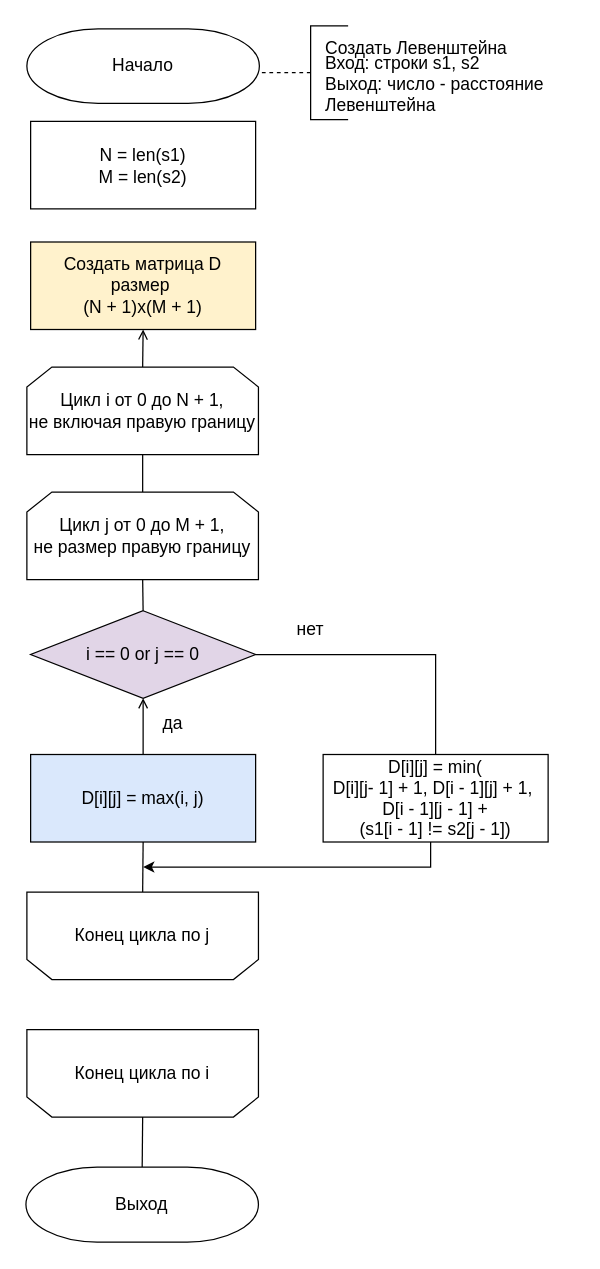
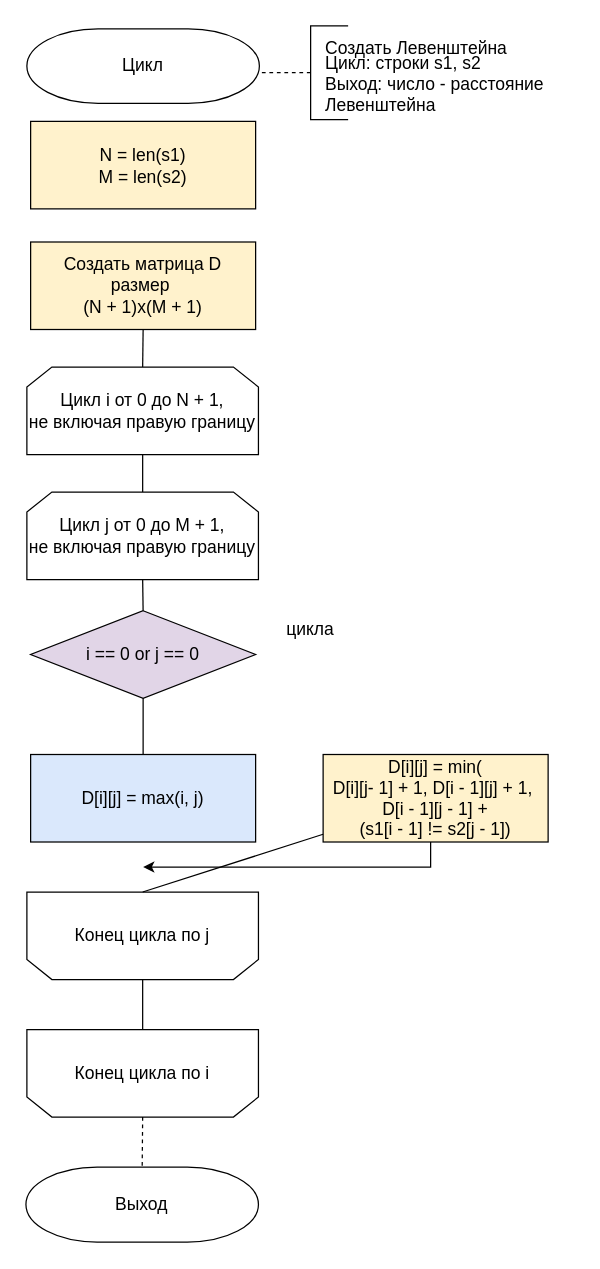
- <mxCell id="12" value="Начало" style="strokeWidth=1;html=1;shape=mxgraph.flowchart.terminator;whiteSpace=wrap;fontSize=14;" parent="1" vertex="1"><mxGeometry x="21" y="22.5" width="186" height="59.5" as="geometry" /></mxCell>
+ <mxCell id="12" value="Цикл" style="strokeWidth=1;html=1;shape=mxgraph.flowchart.terminator;whiteSpace=wrap;fontSize=14;" parent="1" vertex="1"><mxGeometry x="21" y="22.5" width="186" height="59.5" as="geometry" /></mxCell>
- <mxCell id="5" value="Вход: строки s1, s2&lt;br style=&quot;font-size: 14px;&quot;&gt;&lt;div style=&quot;font-size: 14px;&quot;&gt;&lt;span style=&quot;background-color: initial; font-size: 14px;&quot;&gt;Выход: число - расстояние&amp;nbsp;&lt;/span&gt;&lt;/div&gt;&lt;div style=&quot;font-size: 14px;&quot;&gt;&lt;span style=&quot;background-color: initial; font-size: 14px;&quot;&gt;Левенштейна&lt;/span&gt;&lt;span style=&quot;background-color: initial; white-space: pre; font-size: 14px;&quot;&gt;&#09;&lt;span style=&quot;white-space: pre; font-size: 14px;&quot;&gt;&#09;&lt;/span&gt;&lt;/span&gt;&lt;/div&gt;&lt;span style=&quot;white-space: pre; font-size: 14px;&quot;&gt;&lt;/span&gt;" style="text;html=1;align=left;verticalAlign=middle;resizable=0;points=[];autosize=1;strokeColor=none;fillColor=none;fontSize=14;" parent="1" vertex="1"><mxGeometry x="258" y="36.5" width="200" height="60" as="geometry" /></mxCell>
+ <mxCell id="5" value="Цикл: строки s1, s2&lt;br style=&quot;font-size: 14px;&quot;&gt;&lt;div style=&quot;font-size: 14px;&quot;&gt;&lt;span style=&quot;background-color: initial; font-size: 14px;&quot;&gt;Выход: число - расстояние&amp;nbsp;&lt;/span&gt;&lt;/div&gt;&lt;div style=&quot;font-size: 14px;&quot;&gt;&lt;span style=&quot;background-color: initial; font-size: 14px;&quot;&gt;Левенштейна&lt;/span&gt;&lt;span style=&quot;background-color: initial; white-space: pre; font-size: 14px;&quot;&gt;&#09;&lt;span style=&quot;white-space: pre; font-size: 14px;&quot;&gt;&#09;&lt;/span&gt;&lt;/span&gt;&lt;/div&gt;&lt;span style=&quot;white-space: pre; font-size: 14px;&quot;&gt;&lt;/span&gt;" style="text;html=1;align=left;verticalAlign=middle;resizable=0;points=[];autosize=1;strokeColor=none;fillColor=none;fontSize=14;" parent="1" vertex="1"><mxGeometry x="258" y="36.5" width="200" height="60" as="geometry" /></mxCell>
- <mxCell id="10" value="N = len(s1)&lt;br style=&quot;border-color: var(--border-color); font-size: 14px;&quot;&gt;M = len(s2)" style="rounded=0;whiteSpace=wrap;html=1;fontSize=14;" parent="1" vertex="1"><mxGeometry x="24" y="96.5" width="180" height="70" as="geometry" /></mxCell>
+ <mxCell id="10" value="N = len(s1)&lt;br style=&quot;border-color: var(--border-color); font-size: 14px;&quot;&gt;M = len(s2)" style="rounded=0;whiteSpace=wrap;html=1;fontSize=14;fillColor=#fff2cc;" parent="1" vertex="1"><mxGeometry x="24" y="96.5" width="180" height="70" as="geometry" /></mxCell>
- <mxCell id="19" value="" style="endArrow=open;html=1;rounded=0;entryX=0.5;entryY=1;entryDx=0;entryDy=0;exitX=0.5;exitY=0;exitDx=0;exitDy=0;" parent="1" source="15" target="9" edge="1"><mxGeometry width="50" height="50" relative="1" as="geometry"><mxPoint x="238" y="433" as="sourcePoint" /><mxPoint x="288" y="383" as="targetPoint" /></mxGeometry></mxCell>
+ <mxCell id="19" value="" style="endArrow=none;html=1;rounded=0;entryX=0.5;entryY=1;entryDx=0;entryDy=0;exitX=0.5;exitY=0;exitDx=0;exitDy=0;" parent="1" source="15" target="9" edge="1"><mxGeometry width="50" height="50" relative="1" as="geometry"><mxPoint x="238" y="433" as="sourcePoint" /><mxPoint x="288" y="383" as="targetPoint" /></mxGeometry></mxCell>
- <mxCell id="16" value="&lt;font style=&quot;font-size: 14px;&quot;&gt;Цикл j от 0 до M + 1,&lt;br style=&quot;border-color: var(--border-color);&quot;&gt;не размер правую границу&lt;br&gt;&lt;/font&gt;" style="shape=loopLimit;whiteSpace=wrap;html=1;" parent="1" vertex="1"><mxGeometry x="21" y="393" width="185.25" height="70" as="geometry" /></mxCell>
+ <mxCell id="16" value="&lt;font style=&quot;font-size: 14px;&quot;&gt;Цикл j от 0 до M + 1,&lt;br style=&quot;border-color: var(--border-color);&quot;&gt;не включая правую границу&lt;br&gt;&lt;/font&gt;" style="shape=loopLimit;whiteSpace=wrap;html=1;" parent="1" vertex="1"><mxGeometry x="21" y="393" width="185.25" height="70" as="geometry" /></mxCell>
- <mxCell id="14" value="нет" style="text;html=1;strokeColor=none;fillColor=none;align=center;verticalAlign=middle;whiteSpace=wrap;rounded=0;fontSize=14;" parent="1" vertex="1"><mxGeometry x="218" y="488" width="60" height="30" as="geometry" /></mxCell>
+ <mxCell id="14" value="цикла" style="text;html=1;strokeColor=none;fillColor=none;align=center;verticalAlign=middle;whiteSpace=wrap;rounded=0;fontSize=14;" parent="1" vertex="1"><mxGeometry x="218" y="488" width="60" height="30" as="geometry" /></mxCell>
- <mxCell id="26" value="" style="endArrow=none;html=1;rounded=0;entryX=1;entryY=0.5;entryDx=0;entryDy=0;exitX=0.5;exitY=0;exitDx=0;exitDy=0;" parent="1" source="7" target="11" edge="1"><mxGeometry width="50" height="50" relative="1" as="geometry"><mxPoint x="38" y="803" as="sourcePoint" /><mxPoint x="88" y="753" as="targetPoint" /><Array as="points"><mxPoint x="348" y="523" /></Array></mxGeometry></mxCell>
- <mxCell id="24" value="" style="endArrow=open;html=1;rounded=0;entryX=0.5;entryY=1;entryDx=0;entryDy=0;exitX=0.5;exitY=0;exitDx=0;exitDy=0;" parent="1" source="8" target="11" edge="1"><mxGeometry width="50" height="50" relative="1" as="geometry"><mxPoint x="38" y="803" as="sourcePoint" /><mxPoint x="88" y="753" as="targetPoint" /></mxGeometry></mxCell>
+ <mxCell id="24" value="" style="endArrow=none;html=1;rounded=0;entryX=0.5;entryY=1;entryDx=0;entryDy=0;exitX=0.5;exitY=0;exitDx=0;exitDy=0;" parent="1" source="8" target="11" edge="1"><mxGeometry width="50" height="50" relative="1" as="geometry"><mxPoint x="38" y="803" as="sourcePoint" /><mxPoint x="88" y="753" as="targetPoint" /></mxGeometry></mxCell>
- <mxCell id="13" value="да" style="text;html=1;strokeColor=none;fillColor=none;align=center;verticalAlign=middle;whiteSpace=wrap;rounded=0;fontSize=14;" parent="1" vertex="1"><mxGeometry x="108" y="563" width="60" height="30" as="geometry" /></mxCell>
- <mxCell id="7" value="&lt;font style=&quot;font-size: 14px;&quot;&gt;D[i][j] = min(&lt;br style=&quot;font-size: 14px;&quot;&gt;D[i][j- 1] + 1, D[i - 1][j] + 1,&amp;nbsp;&lt;br style=&quot;font-size: 14px;&quot;&gt;D[i - 1][j - 1] + &lt;br&gt;(s1[i - 1] != s2[j - 1])&lt;/font&gt;" style="rounded=0;whiteSpace=wrap;html=1;fontSize=14;" parent="1" vertex="1"><mxGeometry x="258" y="603" width="180" height="70" as="geometry" /></mxCell>
+ <mxCell id="7" value="&lt;font style=&quot;font-size: 14px;&quot;&gt;D[i][j] = min(&lt;br style=&quot;font-size: 14px;&quot;&gt;D[i][j- 1] + 1, D[i - 1][j] + 1,&amp;nbsp;&lt;br style=&quot;font-size: 14px;&quot;&gt;D[i - 1][j - 1] + &lt;br&gt;(s1[i - 1] != s2[j - 1])&lt;/font&gt;" style="rounded=0;whiteSpace=wrap;html=1;fontSize=14;fillColor=#fff2cc;" parent="1" vertex="1"><mxGeometry x="258" y="603" width="180" height="70" as="geometry" /></mxCell>
- <mxCell id="25" value="" style="endArrow=none;html=1;rounded=0;entryX=0.5;entryY=1;entryDx=0;entryDy=0;exitX=0.5;exitY=1;exitDx=0;exitDy=0;" parent="1" source="18" target="8" edge="1"><mxGeometry width="50" height="50" relative="1" as="geometry"><mxPoint x="38" y="803" as="sourcePoint" /><mxPoint x="88" y="753" as="targetPoint" /></mxGeometry></mxCell>
+ <mxCell id="25" value="" style="endArrow=none;html=1;rounded=0;exitX=0.5;exitY=1;exitDx=0;exitDy=0;" parent="1" source="18" target="7" edge="1"><mxGeometry width="50" height="50" relative="1" as="geometry"><mxPoint x="38" y="803" as="sourcePoint" /><mxPoint x="88" y="753" as="targetPoint" /></mxGeometry></mxCell>
+ <mxCell id="22" value="" style="endArrow=none;html=1;rounded=0;exitX=0.5;exitY=0;exitDx=0;exitDy=0;entryX=0.5;entryY=1;entryDx=0;entryDy=0;" parent="1" source="18" target="17" edge="1"><mxGeometry width="50" height="50" relative="1" as="geometry"><mxPoint x="238" y="433" as="sourcePoint" /><mxPoint x="288" y="383" as="targetPoint" /></mxGeometry></mxCell>
- <mxCell id="23" value="" style="endArrow=none;html=1;rounded=0;exitX=0.5;exitY=0;exitDx=0;exitDy=0;entryX=0.5;entryY=0;entryDx=0;entryDy=0;entryPerimeter=0;" parent="1" source="17" target="6" edge="1"><mxGeometry width="50" height="50" relative="1" as="geometry"><mxPoint x="238" y="793" as="sourcePoint" /><mxPoint x="288" y="743" as="targetPoint" /></mxGeometry></mxCell>
+ <mxCell id="23" value="" style="endArrow=none;html=1;rounded=0;exitX=0.5;exitY=0;exitDx=0;exitDy=0;entryX=0.5;entryY=0;entryDx=0;entryDy=0;entryPerimeter=0;dashed=1;" parent="1" source="17" target="6" edge="1"><mxGeometry width="50" height="50" relative="1" as="geometry"><mxPoint x="238" y="793" as="sourcePoint" /><mxPoint x="288" y="743" as="targetPoint" /></mxGeometry></mxCell>
